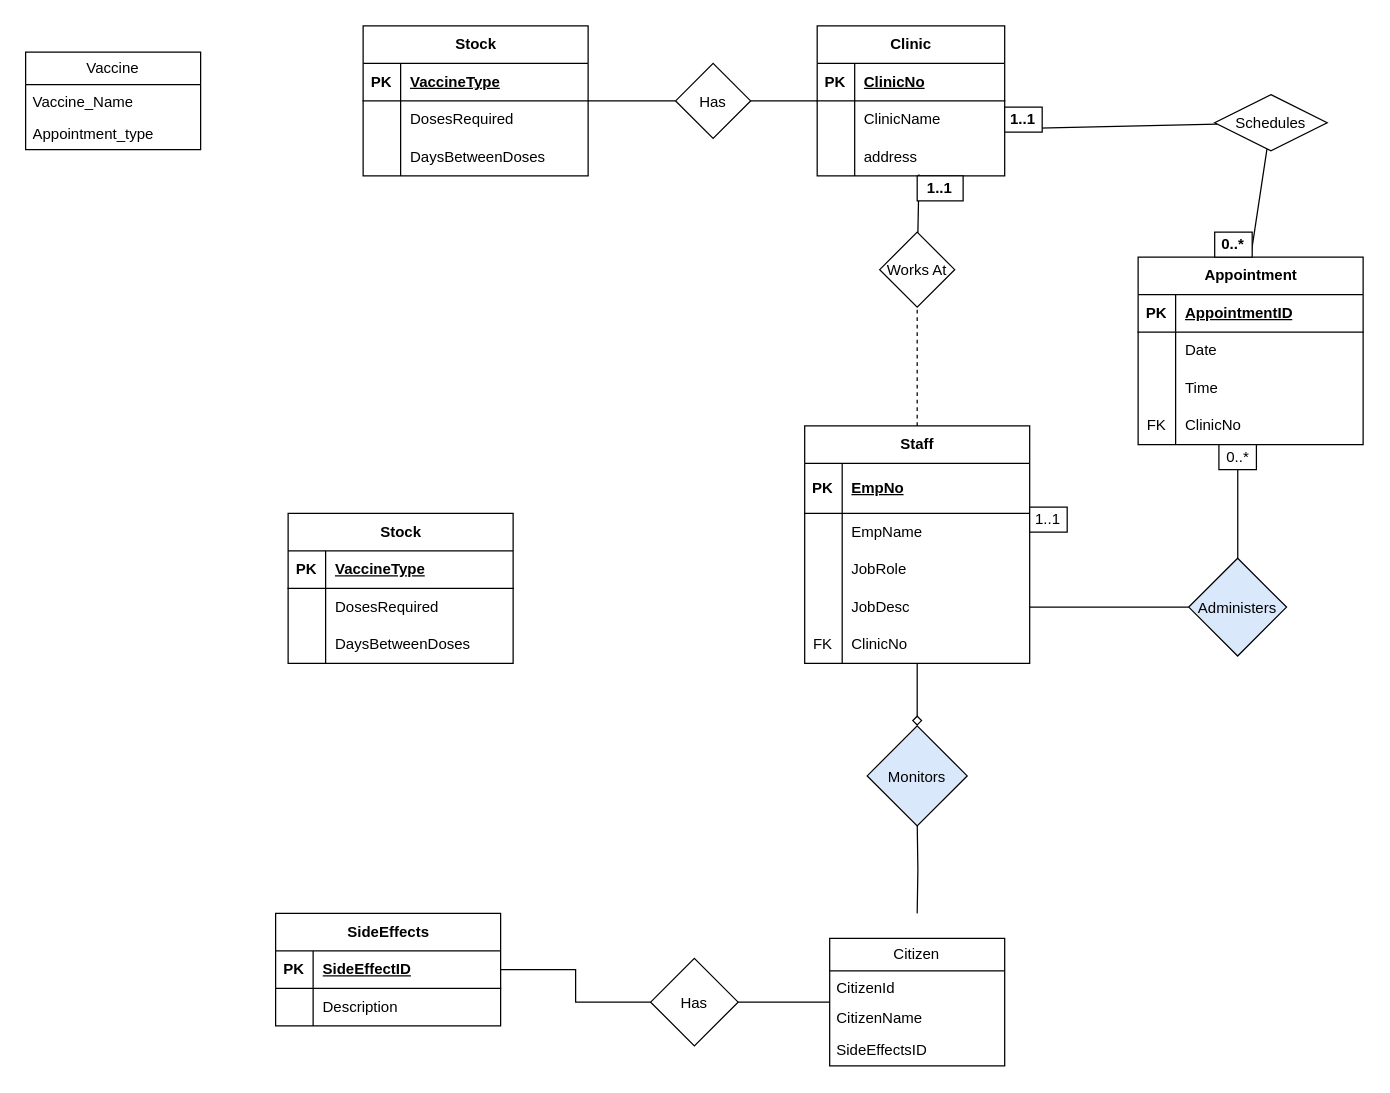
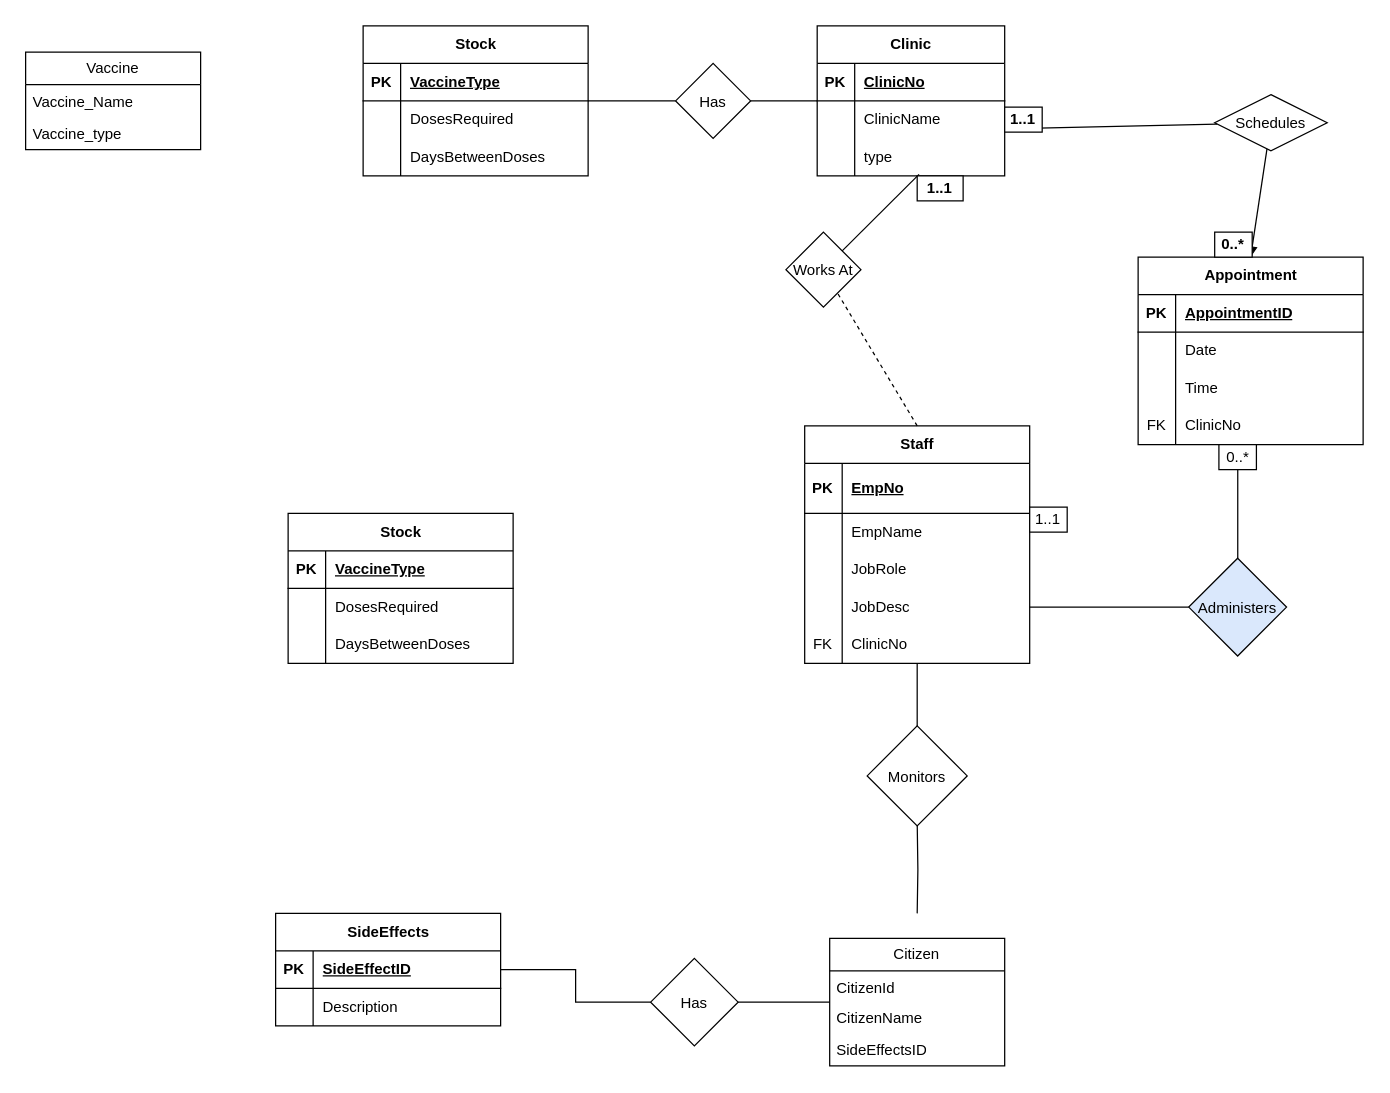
- <mxCell id="80" value="Appointment_type" style="text;strokeColor=none;fillColor=none;align=left;verticalAlign=top;spacingLeft=4;spacingRight=4;overflow=hidden;rotatable=0;points=[[0,0.5],[1,0.5]];portConstraint=eastwest;whiteSpace=wrap;html=1;" parent="78" vertex="1"><mxGeometry y="52" width="140" height="26" as="geometry" /></mxCell>
+ <mxCell id="80" value="Vaccine_type" style="text;strokeColor=none;fillColor=none;align=left;verticalAlign=top;spacingLeft=4;spacingRight=4;overflow=hidden;rotatable=0;points=[[0,0.5],[1,0.5]];portConstraint=eastwest;whiteSpace=wrap;html=1;" parent="78" vertex="1"><mxGeometry y="52" width="140" height="26" as="geometry" /></mxCell>
- <mxCell id="12" value="address" style="shape=partialRectangle;connectable=0;fillColor=none;top=0;left=0;bottom=0;right=0;align=left;spacingLeft=6;overflow=hidden;whiteSpace=wrap;html=1;" parent="10" vertex="1"><mxGeometry x="30" width="120" height="30" as="geometry"><mxRectangle width="120" height="30" as="alternateBounds" /></mxGeometry></mxCell>
+ <mxCell id="12" value="type" style="shape=partialRectangle;connectable=0;fillColor=none;top=0;left=0;bottom=0;right=0;align=left;spacingLeft=6;overflow=hidden;whiteSpace=wrap;html=1;" parent="10" vertex="1"><mxGeometry x="30" width="120" height="30" as="geometry"><mxRectangle width="120" height="30" as="alternateBounds" /></mxGeometry></mxCell>
- <mxCell id="69" value="" style="endArrow=none;html=1;rounded=0;align=center;verticalAlign=bottom;labelBackgroundColor=none;entryX=0.5;entryY=0;entryDx=0;entryDy=0;" parent="1" source="67" target="41" edge="1"><mxGeometry relative="1" as="geometry"><mxPoint x="1183.25" y="105" as="targetPoint" /></mxGeometry></mxCell>
+ <mxCell id="69" value="" style="endArrow=block;html=1;rounded=0;align=center;verticalAlign=bottom;labelBackgroundColor=none;entryX=0.5;entryY=0;entryDx=0;entryDy=0;" parent="1" source="67" target="41" edge="1"><mxGeometry relative="1" as="geometry"><mxPoint x="1183.25" y="105" as="targetPoint" /></mxGeometry></mxCell>
- <mxCell id="63" value="Works At" style="rhombus;aspect=fixed;" parent="1" vertex="1"><mxGeometry x="703.25" y="185" width="60" height="60" as="geometry" /></mxCell>
+ <mxCell id="63" value="Works At" style="rhombus;aspect=fixed;" parent="1" vertex="1"><mxGeometry x="628.25" y="185" width="60" height="60" as="geometry" /></mxCell>
- <mxCell id="13" value="" style="edgeStyle=orthogonalEdgeStyle;rounded=0;orthogonalLoop=1;jettySize=auto;html=1;endArrow=diamond;endFill=0;" parent="1" source="14" target="77" edge="1"><mxGeometry relative="1" as="geometry" /></mxCell>
+ <mxCell id="13" value="" style="edgeStyle=orthogonalEdgeStyle;rounded=0;orthogonalLoop=1;jettySize=auto;html=1;endArrow=none;endFill=0;" parent="1" source="14" target="77" edge="1"><mxGeometry relative="1" as="geometry" /></mxCell>
- <mxCell id="77" value="Monitors" style="rhombus;fillColor=#dae8fc;" parent="1" vertex="1"><mxGeometry x="693.25" y="580" width="80" height="80" as="geometry" /></mxCell>
+ <mxCell id="77" value="Monitors" style="rhombus;" parent="1" vertex="1"><mxGeometry x="693.25" y="580" width="80" height="80" as="geometry" /></mxCell>
